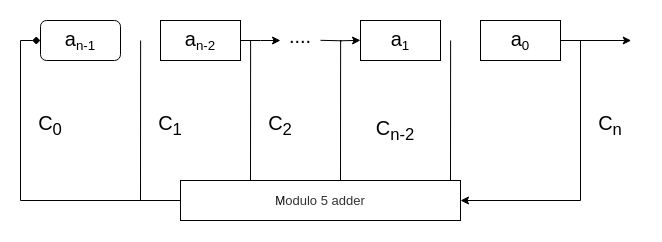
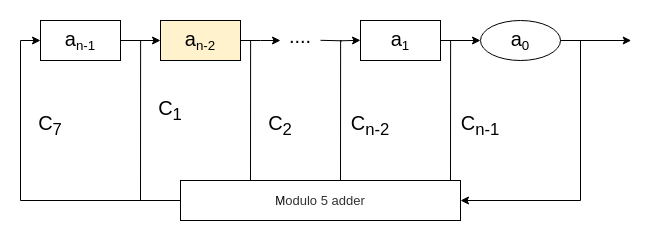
- <mxCell id="10" style="edgeStyle=orthogonalEdgeStyle;rounded=0;orthogonalLoop=1;jettySize=auto;html=1;fontSize=20;entryX=0;entryY=0.5;entryDx=0;entryDy=0;endArrow=diamond;" edge="1" parent="1" source="11" target="7"><mxGeometry relative="1" as="geometry"><mxPoint x="20" y="40" as="targetPoint" /><Array as="points"><mxPoint x="20" y="200" /><mxPoint x="20" y="40" /></Array></mxGeometry></mxCell>
+ <mxCell id="10" style="edgeStyle=orthogonalEdgeStyle;rounded=0;orthogonalLoop=1;jettySize=auto;html=1;fontSize=20;entryX=0;entryY=0.5;entryDx=0;entryDy=0;" edge="1" parent="1" source="11" target="7"><mxGeometry relative="1" as="geometry"><mxPoint x="20" y="40" as="targetPoint" /><Array as="points"><mxPoint x="20" y="200" /><mxPoint x="20" y="40" /></Array></mxGeometry></mxCell>
- <mxCell id="7" value="&lt;font style=&quot;font-size: 20px&quot;&gt;a&lt;/font&gt;&lt;font size=&quot;3&quot;&gt;&lt;sub&gt;n-1&lt;/sub&gt;&lt;/font&gt;" style="whiteSpace=wrap;html=1;rounded=1;" vertex="1" parent="1"><mxGeometry x="40" y="20" width="80" height="40" as="geometry" /></mxCell>
+ <mxCell id="7" value="&lt;font style=&quot;font-size: 20px&quot;&gt;a&lt;/font&gt;&lt;font size=&quot;3&quot;&gt;&lt;sub&gt;n-1&lt;/sub&gt;&lt;/font&gt;" style="rounded=0;whiteSpace=wrap;html=1;" vertex="1" parent="1"><mxGeometry x="40" y="20" width="80" height="40" as="geometry" /></mxCell>
+ <mxCell id="6" style="edgeStyle=orthogonalEdgeStyle;rounded=0;orthogonalLoop=1;jettySize=auto;html=1;entryX=0;entryY=0.5;entryDx=0;entryDy=0;fontSize=20;" edge="1" parent="1" source="7" target="9"><mxGeometry relative="1" as="geometry" /></mxCell>
- <mxCell id="9" value="&lt;font style=&quot;font-size: 20px&quot;&gt;a&lt;/font&gt;&lt;font size=&quot;3&quot;&gt;&lt;sub&gt;n-2&lt;/sub&gt;&lt;/font&gt;" style="rounded=0;whiteSpace=wrap;html=1;" vertex="1" parent="1"><mxGeometry x="160" y="20" width="80" height="40" as="geometry" /></mxCell>
+ <mxCell id="9" value="&lt;font style=&quot;font-size: 20px&quot;&gt;a&lt;/font&gt;&lt;font size=&quot;3&quot;&gt;&lt;sub&gt;n-2&lt;/sub&gt;&lt;/font&gt;" style="rounded=0;whiteSpace=wrap;html=1;fillColor=#fff2cc;" vertex="1" parent="1"><mxGeometry x="160" y="20" width="80" height="40" as="geometry" /></mxCell>
+ <mxCell id="4" style="edgeStyle=orthogonalEdgeStyle;rounded=0;orthogonalLoop=1;jettySize=auto;html=1;entryX=0;entryY=0.5;entryDx=0;entryDy=0;fontSize=20;" edge="1" parent="1" source="5" target="3"><mxGeometry relative="1" as="geometry" /></mxCell>
- <mxCell id="3" value="&lt;font style=&quot;font-size: 20px&quot;&gt;a&lt;/font&gt;&lt;font size=&quot;3&quot;&gt;&lt;sub&gt;0&lt;/sub&gt;&lt;/font&gt;" style="rounded=0;whiteSpace=wrap;html=1;" vertex="1" parent="1"><mxGeometry x="480" y="20" width="80" height="40" as="geometry" /></mxCell>
+ <mxCell id="3" value="&lt;font style=&quot;font-size: 20px&quot;&gt;a&lt;/font&gt;&lt;font size=&quot;3&quot;&gt;&lt;sub&gt;0&lt;/sub&gt;&lt;/font&gt;" style="ellipse;whiteSpace=wrap;html=1;" vertex="1" parent="1"><mxGeometry x="480" y="20" width="80" height="40" as="geometry" /></mxCell>
- <mxCell id="18" value="C&lt;sub&gt;0&lt;/sub&gt;" style="text;html=1;strokeColor=none;fillColor=none;align=center;verticalAlign=middle;whiteSpace=wrap;rounded=0;fontSize=20;" vertex="1" parent="1"><mxGeometry x="20" y="110" width="60" height="30" as="geometry" /></mxCell>
+ <mxCell id="18" value="C&lt;sub&gt;7&lt;/sub&gt;" style="text;html=1;strokeColor=none;fillColor=none;align=center;verticalAlign=middle;whiteSpace=wrap;rounded=0;fontSize=20;" vertex="1" parent="1"><mxGeometry x="20" y="110" width="60" height="30" as="geometry" /></mxCell>
- <mxCell id="19" value="C&lt;sub&gt;1&lt;/sub&gt;" style="text;html=1;strokeColor=none;fillColor=none;align=center;verticalAlign=middle;whiteSpace=wrap;rounded=0;fontSize=20;" vertex="1" parent="1"><mxGeometry x="140" y="110" width="60" height="30" as="geometry" /></mxCell>
+ <mxCell id="19" value="C&lt;sub&gt;1&lt;/sub&gt;" style="text;html=1;strokeColor=none;fillColor=none;align=center;verticalAlign=middle;whiteSpace=wrap;rounded=0;fontSize=20;" vertex="1" parent="1"><mxGeometry x="140" y="95" width="60" height="30" as="geometry" /></mxCell>
+ <mxCell id="22" value="C&lt;sub&gt;n-1&lt;/sub&gt;" style="text;html=1;strokeColor=none;fillColor=none;align=center;verticalAlign=middle;whiteSpace=wrap;rounded=0;fontSize=20;" vertex="1" parent="1"><mxGeometry x="450" y="110" width="60" height="30" as="geometry" /></mxCell>
- <mxCell id="23" value="C&lt;sub&gt;n&lt;/sub&gt;" style="text;html=1;strokeColor=none;fillColor=none;align=center;verticalAlign=middle;whiteSpace=wrap;rounded=0;fontSize=20;" vertex="1" parent="1"><mxGeometry x="580" y="110" width="60" height="30" as="geometry" /></mxCell>
- <mxCell id="21" value="C&lt;sub&gt;n-2&lt;/sub&gt;" style="text;html=1;strokeColor=none;fillColor=none;align=center;verticalAlign=middle;whiteSpace=wrap;rounded=0;fontSize=20;" vertex="1" parent="1"><mxGeometry x="365" y="115" width="60" height="30" as="geometry" /></mxCell>
+ <mxCell id="21" value="C&lt;sub&gt;n-2&lt;/sub&gt;" style="text;html=1;strokeColor=none;fillColor=none;align=center;verticalAlign=middle;whiteSpace=wrap;rounded=0;fontSize=20;" vertex="1" parent="1"><mxGeometry x="340" y="110" width="60" height="30" as="geometry" /></mxCell>
